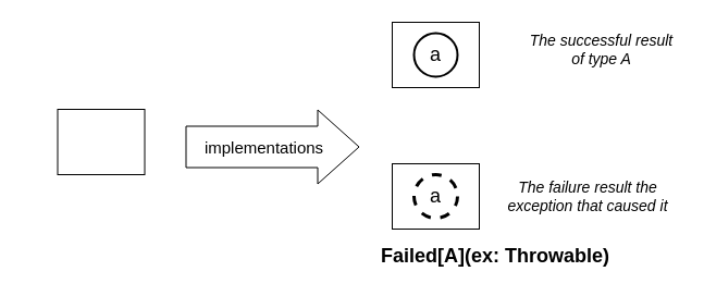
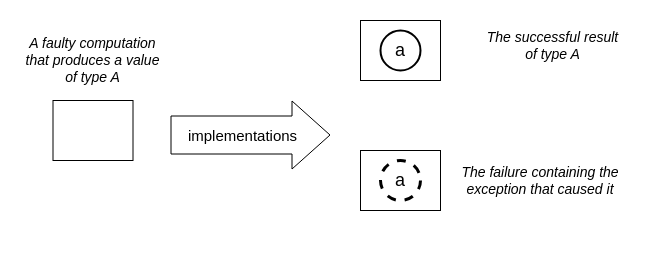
+ <mxCell id="3" value="&lt;font style=&quot;font-size: 14px&quot;&gt;&lt;i&gt;A faulty computation that produces a value of type A&lt;/i&gt;&lt;/font&gt;" style="text;html=1;strokeColor=none;fillColor=none;align=center;verticalAlign=middle;whiteSpace=wrap;rounded=0;" vertex="1" parent="1"><mxGeometry x="20" y="45" width="145" height="30" as="geometry" /></mxCell>
- <mxCell id="12" value="&lt;font style=&quot;font-size: 14px&quot;&gt;&lt;i&gt;The failure result the exception that caused it&lt;/i&gt;&lt;/font&gt;" style="text;html=1;strokeColor=none;fillColor=none;align=center;verticalAlign=middle;whiteSpace=wrap;rounded=0;" vertex="1" parent="1"><mxGeometry x="460" y="165" width="160" height="30" as="geometry" /></mxCell>
+ <mxCell id="12" value="&lt;font style=&quot;font-size: 14px&quot;&gt;&lt;i&gt;The failure containing the exception that caused it&lt;/i&gt;&lt;/font&gt;" style="text;html=1;strokeColor=none;fillColor=none;align=center;verticalAlign=middle;whiteSpace=wrap;rounded=0;" vertex="1" parent="1"><mxGeometry x="460" y="165" width="160" height="30" as="geometry" /></mxCell>
- <mxCell id="10" value="&lt;font style=&quot;font-size: 18px&quot;&gt;&lt;b&gt;Failed[A](ex: Throwable)&lt;/b&gt;&lt;/font&gt;" style="text;html=1;strokeColor=none;fillColor=none;align=center;verticalAlign=middle;whiteSpace=wrap;rounded=0;" vertex="1" parent="1"><mxGeometry x="340" y="220" width="230" height="30" as="geometry" /></mxCell>
